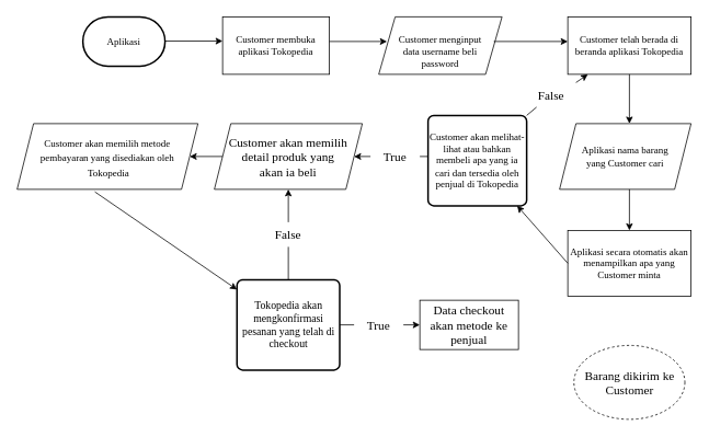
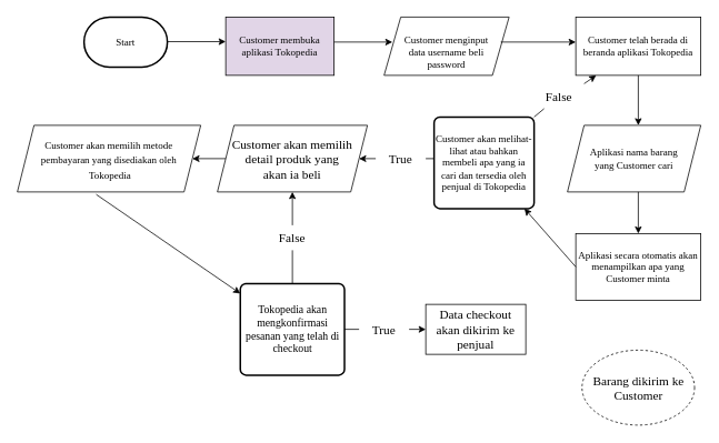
- <mxCell id="2" value="Aplikasi" style="strokeWidth=2;html=1;shape=mxgraph.flowchart.terminator;whiteSpace=wrap;fontFamily=Times New Roman;" vertex="1" parent="1"><mxGeometry x="100" y="20" width="100" height="60" as="geometry" /></mxCell>
+ <mxCell id="2" value="Start" style="strokeWidth=2;html=1;shape=mxgraph.flowchart.terminator;whiteSpace=wrap;fontFamily=Times New Roman;" vertex="1" parent="1"><mxGeometry x="100" y="20" width="100" height="60" as="geometry" /></mxCell>
- <mxCell id="4" value="Customer membuka aplikasi Tokopedia" style="rounded=0;whiteSpace=wrap;html=1;fontFamily=Times New Roman;" vertex="1" parent="1"><mxGeometry x="270" y="20" width="130" height="70" as="geometry" /></mxCell>
+ <mxCell id="4" value="Customer membuka aplikasi Tokopedia" style="rounded=0;whiteSpace=wrap;html=1;fontFamily=Times New Roman;fillColor=#e1d5e7;" vertex="1" parent="1"><mxGeometry x="270" y="20" width="130" height="70" as="geometry" /></mxCell>
- <mxCell id="30" value="Data checkout akan metode ke penjual" style="rounded=0;whiteSpace=wrap;html=1;fontFamily=Times New Roman;fontSize=15;" vertex="1" parent="1"><mxGeometry x="510" y="365" width="120" height="60" as="geometry" /></mxCell>
+ <mxCell id="30" value="Data checkout akan dikirim ke penjual" style="rounded=0;whiteSpace=wrap;html=1;fontFamily=Times New Roman;fontSize=15;" vertex="1" parent="1"><mxGeometry x="510" y="365" width="120" height="60" as="geometry" /></mxCell>
